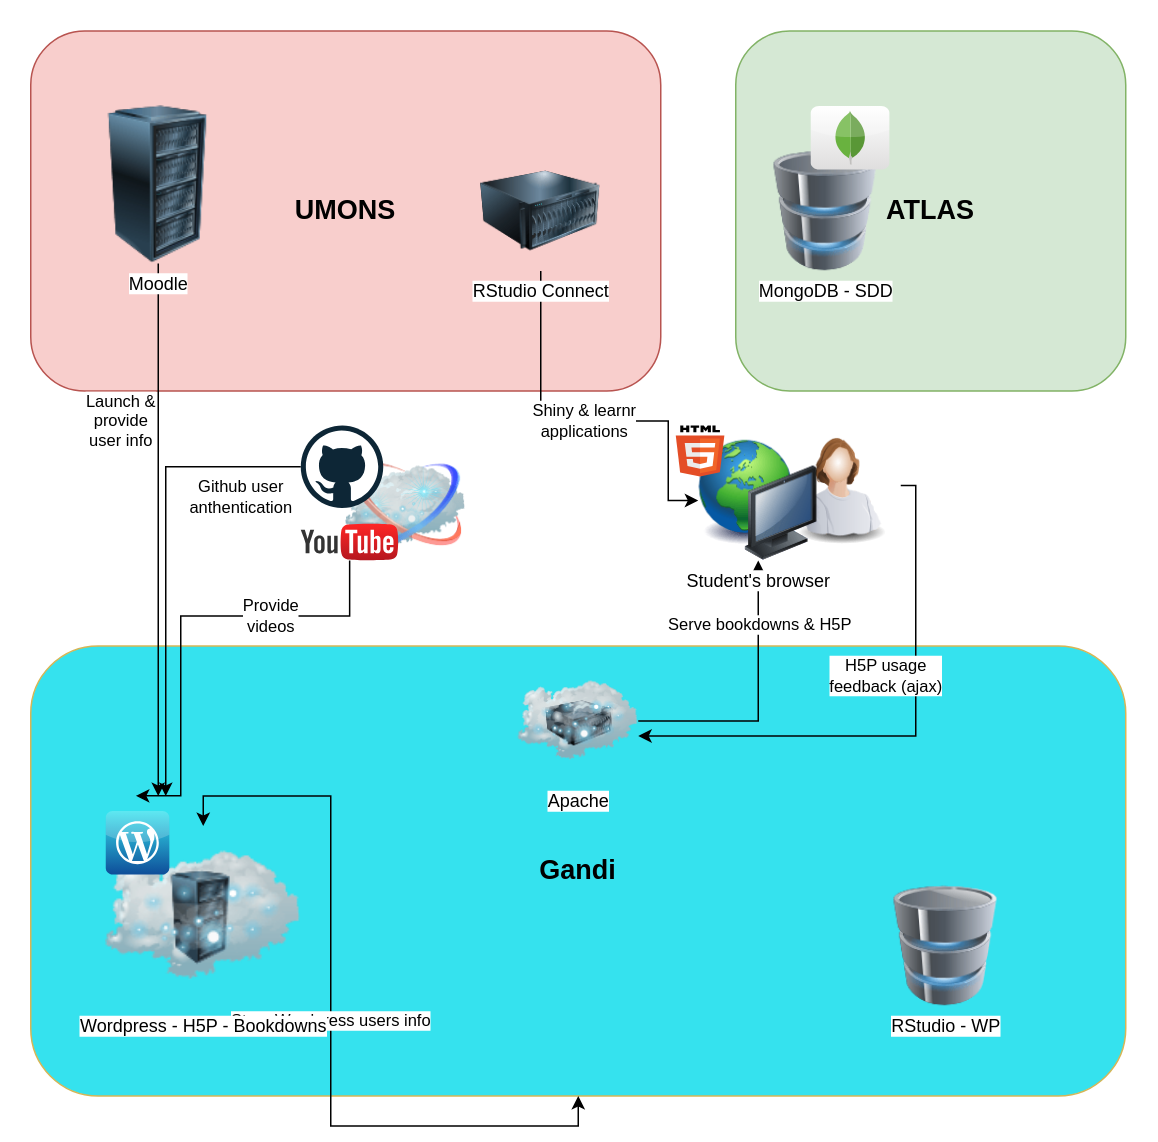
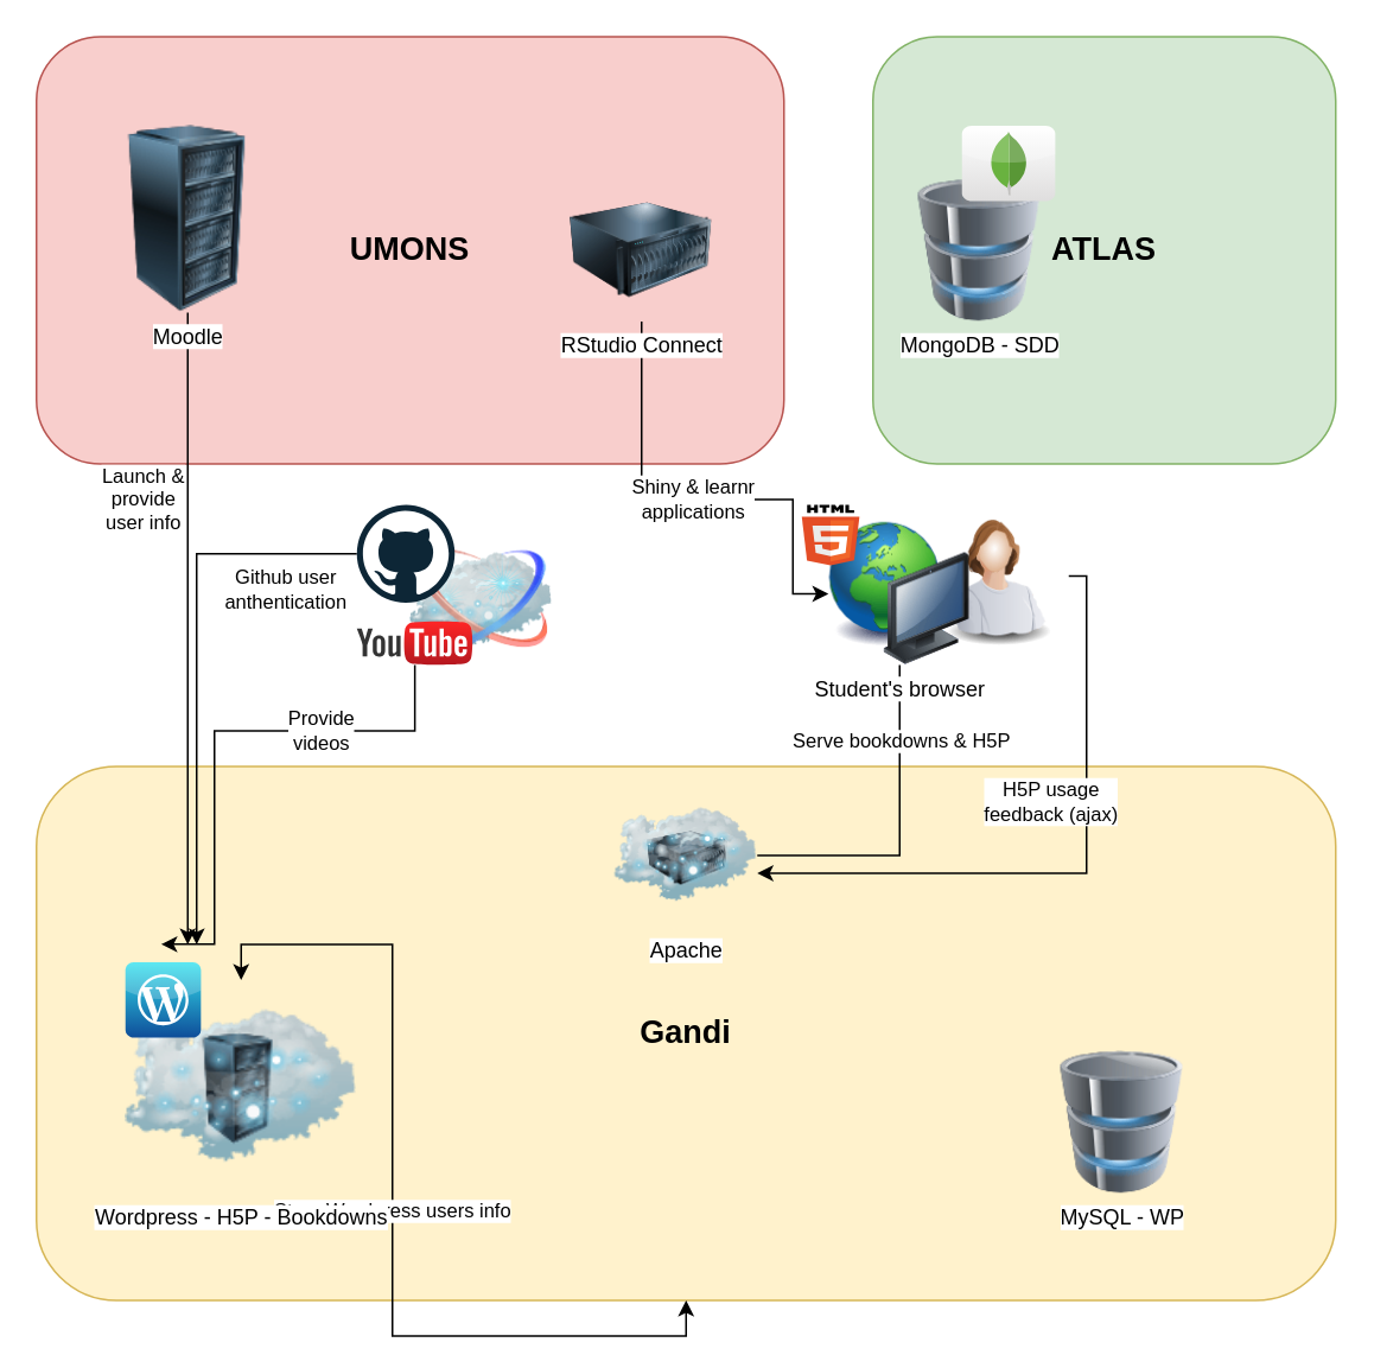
- <mxCell id="14" style="edgeStyle=orthogonalEdgeStyle;rounded=0;orthogonalLoop=1;jettySize=auto;html=1;entryX=0.5;entryY=1;entryDx=0;entryDy=0;" edge="1" parent="1" source="16" target="19"><mxGeometry relative="1" as="geometry" /></mxCell>
+ <mxCell id="14" style="edgeStyle=orthogonalEdgeStyle;rounded=0;orthogonalLoop=1;jettySize=auto;html=1;entryX=0.5;entryY=1;entryDx=0;entryDy=0;endArrow=none;" edge="1" parent="1" source="16" target="19"><mxGeometry relative="1" as="geometry" /></mxCell>
- <mxCell id="4" value="&lt;h2&gt;Gandi&lt;/h2&gt;" style="rounded=1;whiteSpace=wrap;html=1;fillColor=#35e2ee;strokeColor=#d6b656;" vertex="1" parent="1"><mxGeometry x="20" y="430" width="730" height="300" as="geometry" /></mxCell>
+ <mxCell id="4" value="&lt;h2&gt;Gandi&lt;/h2&gt;" style="rounded=1;whiteSpace=wrap;html=1;fillColor=#fff2cc;strokeColor=#d6b656;" vertex="1" parent="1"><mxGeometry x="20" y="430" width="730" height="300" as="geometry" /></mxCell>
- <mxCell id="13" value="RStudio - WP" style="image;html=1;labelBackgroundColor=#ffffff;image=img/lib/clip_art/computers/Database_128x128.png" vertex="1" parent="1"><mxGeometry x="590" y="590" width="80" height="80" as="geometry" /></mxCell>
+ <mxCell id="13" value="MySQL - WP" style="image;html=1;labelBackgroundColor=#ffffff;image=img/lib/clip_art/computers/Database_128x128.png" vertex="1" parent="1"><mxGeometry x="590" y="590" width="80" height="80" as="geometry" /></mxCell>
